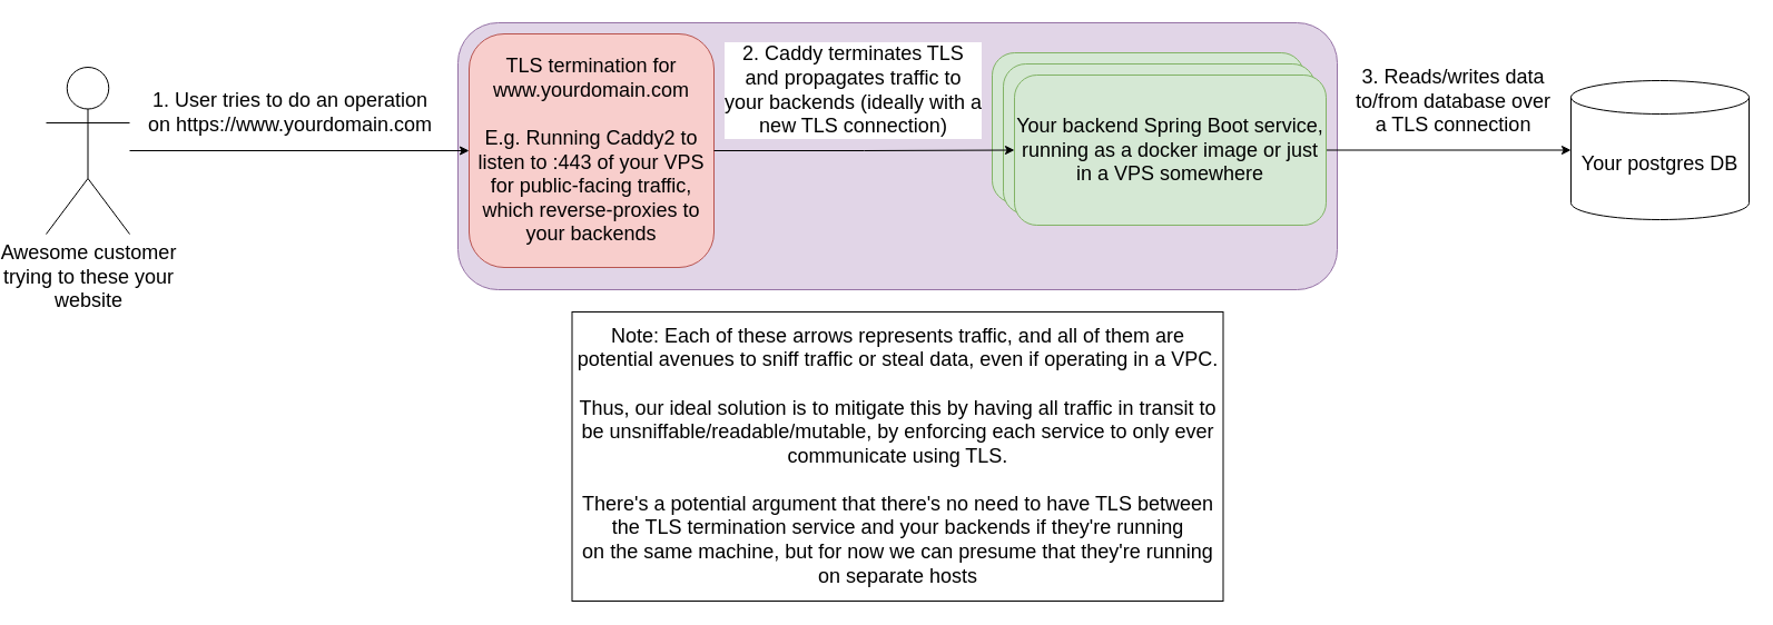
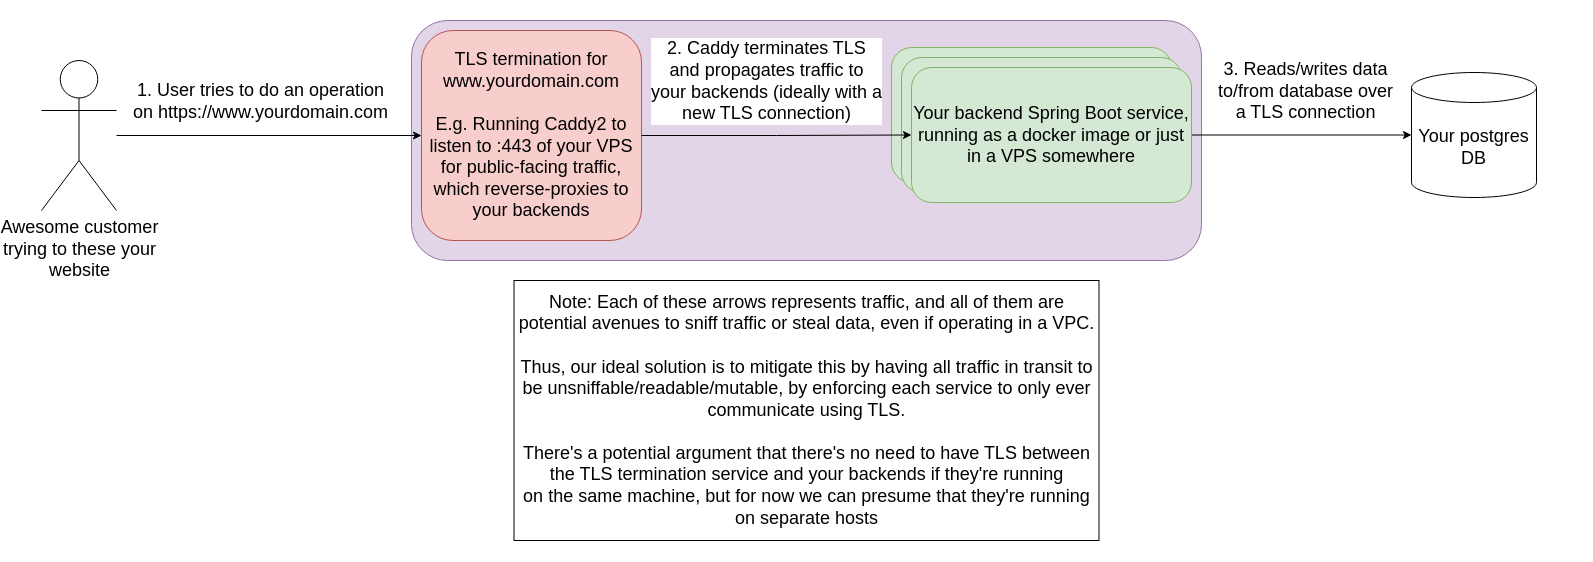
- <mxCell id="6" value="Your postgres DB" style="shape=cylinder3;whiteSpace=wrap;html=1;boundedLbl=1;backgroundOutline=1;size=15;fontSize=18;" parent="1" vertex="1"><mxGeometry x="1390" y="72" width="160" height="125" as="geometry" /></mxCell>
+ <mxCell id="6" value="Your postgres DB" style="shape=cylinder3;whiteSpace=wrap;html=1;boundedLbl=1;backgroundOutline=1;size=15;fontSize=18;" parent="1" vertex="1"><mxGeometry x="1390" y="72" width="125" height="125" as="geometry" /></mxCell>
